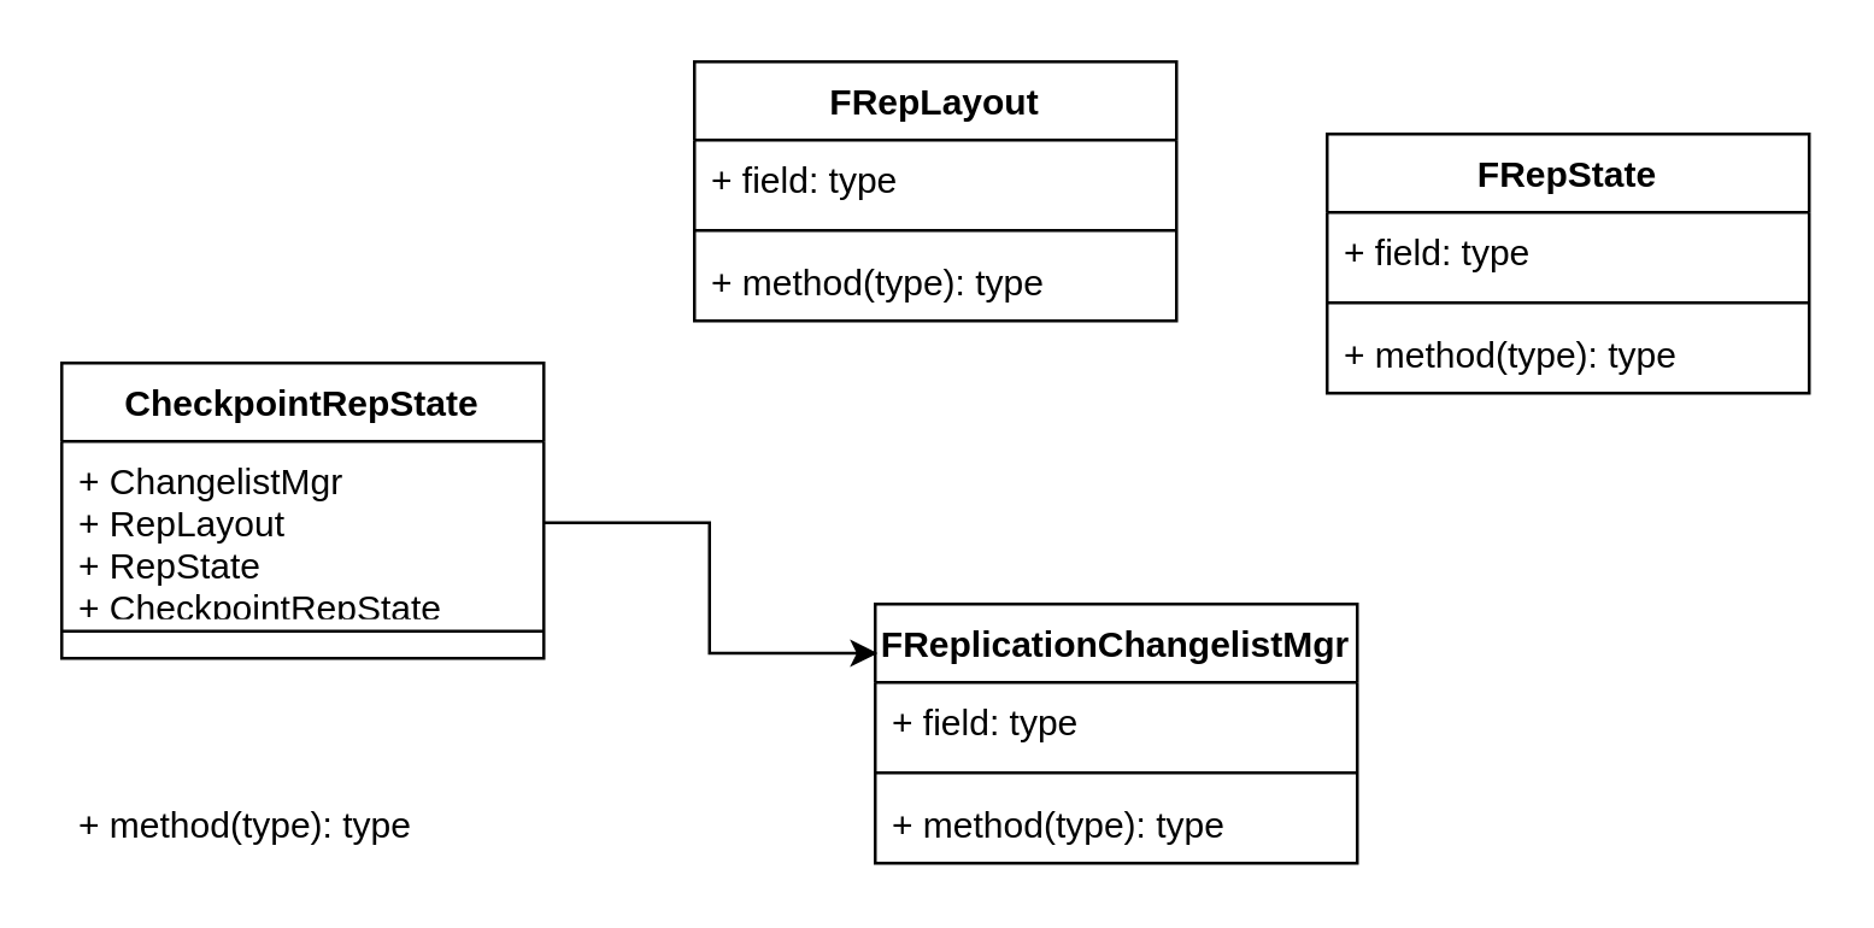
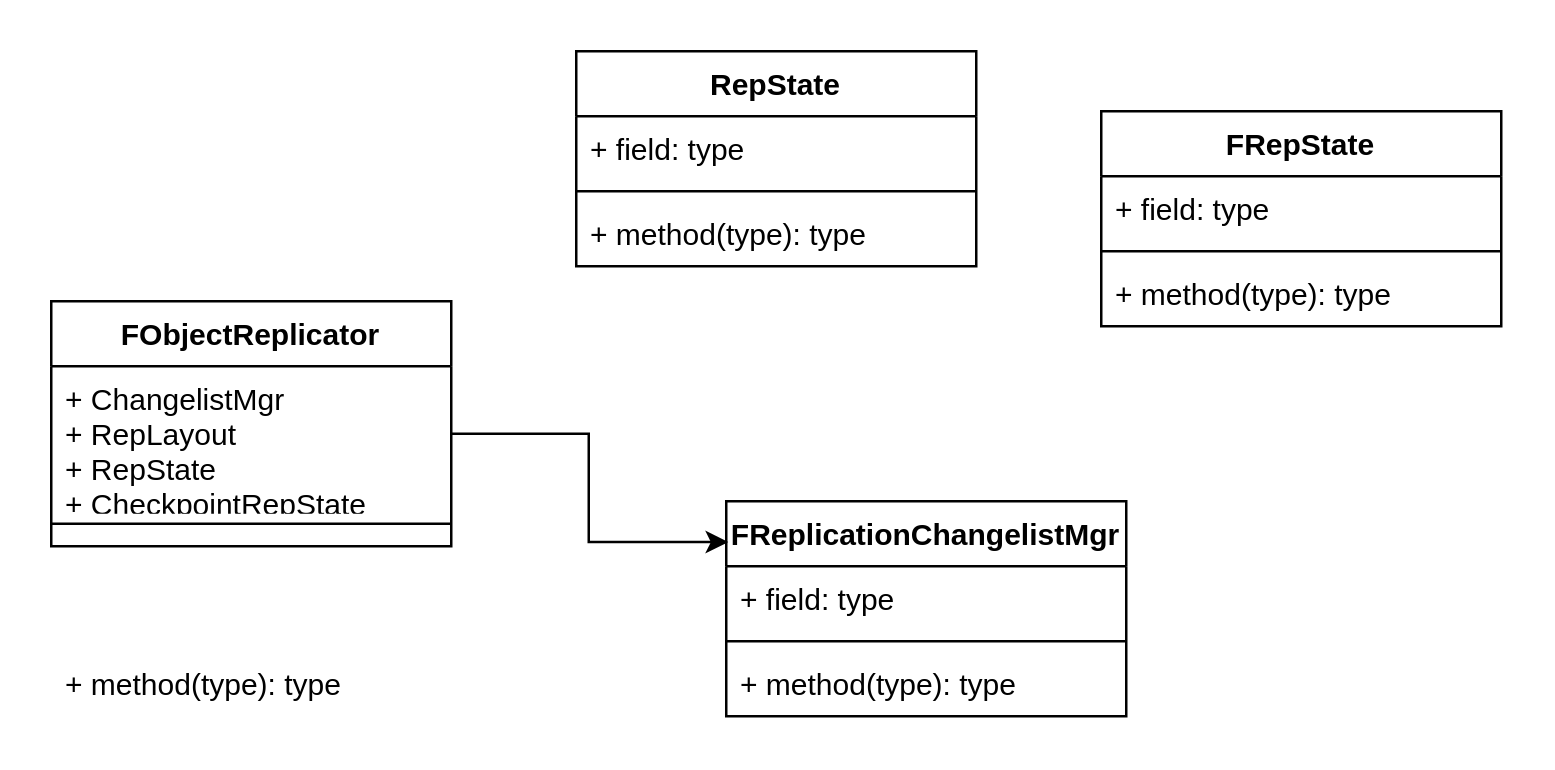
- <mxCell id="9" value="FRepLayout" style="swimlane;fontStyle=1;align=center;verticalAlign=top;childLayout=stackLayout;horizontal=1;startSize=26;horizontalStack=0;resizeParent=1;resizeParentMax=0;resizeLast=0;collapsible=1;marginBottom=0;whiteSpace=wrap;html=1;" vertex="1" parent="1"><mxGeometry x="230" y="20" width="160" height="86" as="geometry" /></mxCell>
+ <mxCell id="9" value="RepState" style="swimlane;fontStyle=1;align=center;verticalAlign=top;childLayout=stackLayout;horizontal=1;startSize=26;horizontalStack=0;resizeParent=1;resizeParentMax=0;resizeLast=0;collapsible=1;marginBottom=0;whiteSpace=wrap;html=1;" vertex="1" parent="1"><mxGeometry x="230" y="20" width="160" height="86" as="geometry" /></mxCell>
- <mxCell id="2" value="CheckpointRepState" style="swimlane;fontStyle=1;align=center;verticalAlign=top;childLayout=stackLayout;horizontal=1;startSize=26;horizontalStack=0;resizeParent=1;resizeParentMax=0;resizeLast=0;collapsible=1;marginBottom=0;" parent="1" vertex="1"><mxGeometry x="20" y="120" width="160" height="98" as="geometry" /></mxCell>
+ <mxCell id="2" value="FObjectReplicator" style="swimlane;fontStyle=1;align=center;verticalAlign=top;childLayout=stackLayout;horizontal=1;startSize=26;horizontalStack=0;resizeParent=1;resizeParentMax=0;resizeLast=0;collapsible=1;marginBottom=0;" parent="1" vertex="1"><mxGeometry x="20" y="120" width="160" height="98" as="geometry" /></mxCell>
